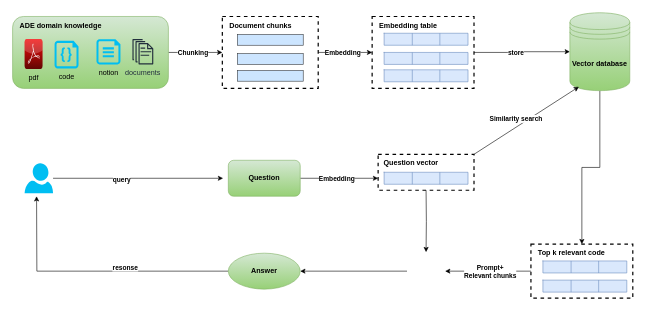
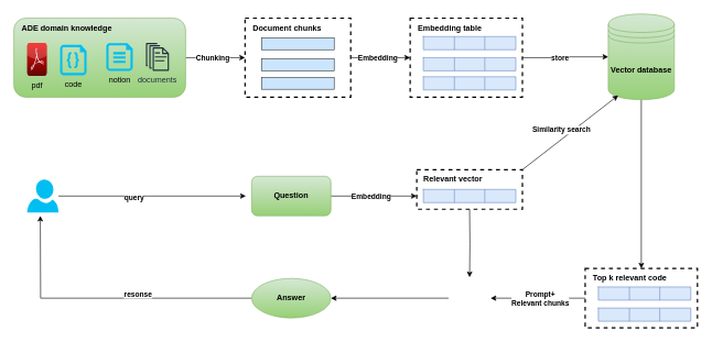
- <mxCell id="38" value="&lt;b&gt;Vector database&lt;/b&gt;" style="shape=datastore;whiteSpace=wrap;html=1;fillColor=#d5e8d4;gradientColor=#97d077;strokeColor=#82b366;align=center;" parent="1" vertex="1"><mxGeometry x="950" y="20.8" width="100" height="130" as="geometry" /></mxCell>
+ <mxCell id="38" value="&lt;b&gt;Vector database&lt;/b&gt;" style="shape=datastore;whiteSpace=wrap;html=1;fillColor=#d5e8d4;gradientColor=#97d077;strokeColor=#82b366;align=center;" parent="1" vertex="1"><mxGeometry x="920" y="20.8" width="100" height="130" as="geometry" /></mxCell>
- <mxCell id="51" value="&lt;b&gt;Question vector&lt;/b&gt;" style="text;html=1;align=center;verticalAlign=middle;whiteSpace=wrap;rounded=0;" parent="1" vertex="1"><mxGeometry x="637" y="257" width="96" height="30" as="geometry" /></mxCell>
+ <mxCell id="51" value="&lt;b&gt;Relevant vector&lt;/b&gt;" style="text;html=1;align=center;verticalAlign=middle;whiteSpace=wrap;rounded=0;" parent="1" vertex="1"><mxGeometry x="637" y="257" width="96" height="30" as="geometry" /></mxCell>
